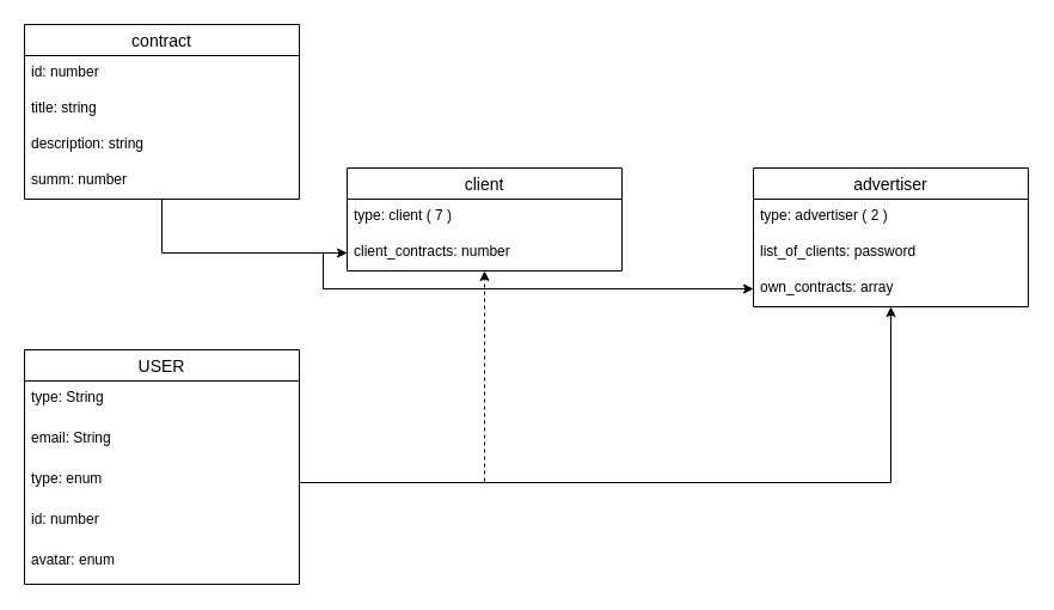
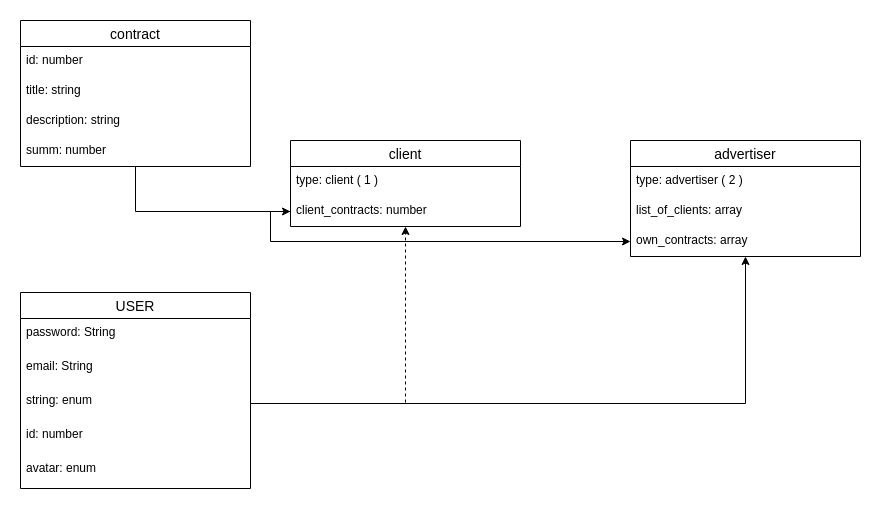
- <mxCell id="13" value="type: client ( 7 )" style="text;strokeColor=none;fillColor=none;spacingLeft=4;spacingRight=4;overflow=hidden;rotatable=0;points=[[0,0.5],[1,0.5]];portConstraint=eastwest;fontSize=12;" parent="12" vertex="1"><mxGeometry y="26" width="230" height="30" as="geometry" /></mxCell>
+ <mxCell id="13" value="type: client ( 1 )" style="text;strokeColor=none;fillColor=none;spacingLeft=4;spacingRight=4;overflow=hidden;rotatable=0;points=[[0,0.5],[1,0.5]];portConstraint=eastwest;fontSize=12;" parent="12" vertex="1"><mxGeometry y="26" width="230" height="30" as="geometry" /></mxCell>
- <mxCell id="18" value="list_of_clients: password" style="text;strokeColor=none;fillColor=none;spacingLeft=4;spacingRight=4;overflow=hidden;rotatable=0;points=[[0,0.5],[1,0.5]];portConstraint=eastwest;fontSize=12;" parent="16" vertex="1"><mxGeometry y="56" width="230" height="30" as="geometry" /></mxCell>
+ <mxCell id="18" value="list_of_clients: array" style="text;strokeColor=none;fillColor=none;spacingLeft=4;spacingRight=4;overflow=hidden;rotatable=0;points=[[0,0.5],[1,0.5]];portConstraint=eastwest;fontSize=12;" parent="16" vertex="1"><mxGeometry y="56" width="230" height="30" as="geometry" /></mxCell>
- <mxCell id="7" value="type: String" style="text;strokeColor=none;fillColor=none;spacingLeft=4;spacingRight=4;overflow=hidden;rotatable=0;points=[[0,0.5],[1,0.5]];portConstraint=eastwest;fontSize=12;" parent="6" vertex="1"><mxGeometry y="26" width="230" height="34" as="geometry" /></mxCell>
+ <mxCell id="7" value="password: String" style="text;strokeColor=none;fillColor=none;spacingLeft=4;spacingRight=4;overflow=hidden;rotatable=0;points=[[0,0.5],[1,0.5]];portConstraint=eastwest;fontSize=12;" parent="6" vertex="1"><mxGeometry y="26" width="230" height="34" as="geometry" /></mxCell>
- <mxCell id="9" value="type: enum" style="text;strokeColor=none;fillColor=none;spacingLeft=4;spacingRight=4;overflow=hidden;rotatable=0;points=[[0,0.5],[1,0.5]];portConstraint=eastwest;fontSize=12;" parent="6" vertex="1"><mxGeometry y="94" width="230" height="34" as="geometry" /></mxCell>
+ <mxCell id="9" value="string: enum" style="text;strokeColor=none;fillColor=none;spacingLeft=4;spacingRight=4;overflow=hidden;rotatable=0;points=[[0,0.5],[1,0.5]];portConstraint=eastwest;fontSize=12;" parent="6" vertex="1"><mxGeometry y="94" width="230" height="34" as="geometry" /></mxCell>
